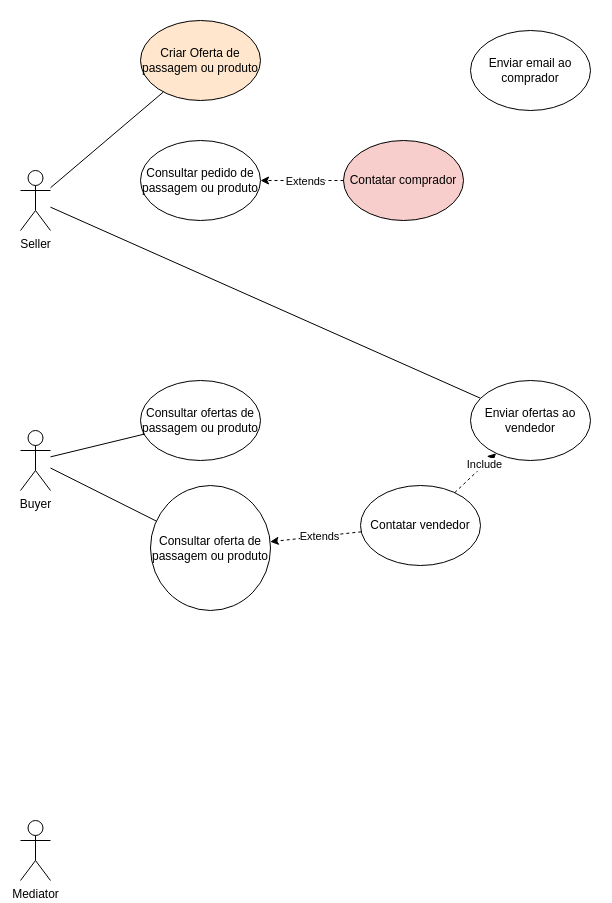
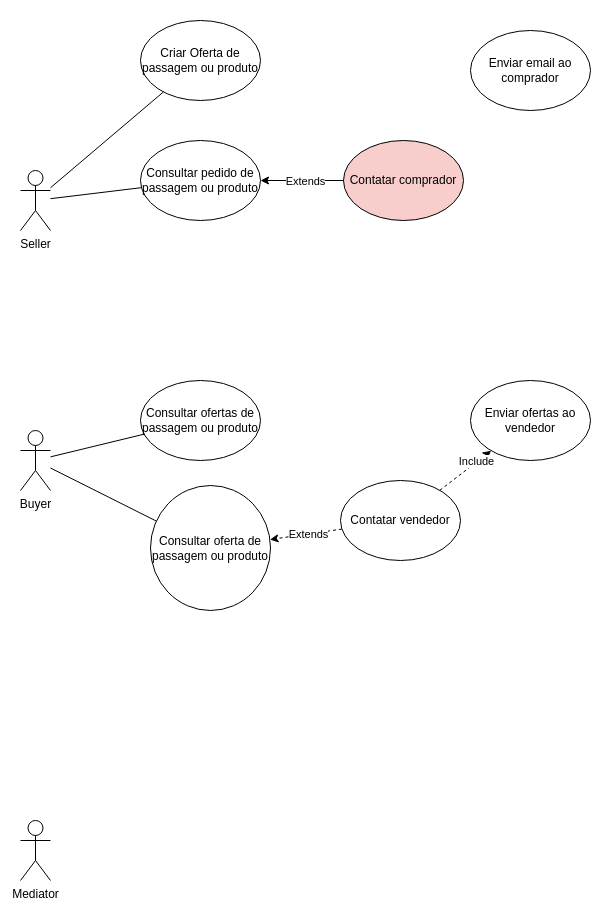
- <mxCell id="5" value="Criar Oferta de passagem ou produto" style="ellipse;whiteSpace=wrap;html=1;fillColor=#ffe6cc;" vertex="1" parent="1"><mxGeometry x="140" y="20" width="120" height="80" as="geometry" /></mxCell>
+ <mxCell id="5" value="Criar Oferta de passagem ou produto" style="ellipse;whiteSpace=wrap;html=1;" vertex="1" parent="1"><mxGeometry x="140" y="20" width="120" height="80" as="geometry" /></mxCell>
- <mxCell id="8" value="" style="endArrow=classic;html=1;rounded=0;exitX=0;exitY=0.5;exitDx=0;exitDy=0;entryX=1;entryY=0.5;entryDx=0;entryDy=0;dashed=1;" edge="1" parent="1" source="7" target="6"><mxGeometry width="50" height="50" relative="1" as="geometry"><mxPoint x="30" y="340" as="sourcePoint" /><mxPoint x="80" y="290" as="targetPoint" /></mxGeometry></mxCell>
+ <mxCell id="8" value="" style="endArrow=classic;html=1;rounded=0;exitX=0;exitY=0.5;exitDx=0;exitDy=0;entryX=1;entryY=0.5;entryDx=0;entryDy=0;dashed=0;" edge="1" parent="1" source="7" target="6"><mxGeometry width="50" height="50" relative="1" as="geometry"><mxPoint x="30" y="340" as="sourcePoint" /><mxPoint x="80" y="290" as="targetPoint" /></mxGeometry></mxCell>
- <mxCell id="12" value="" style="endArrow=none;html=1;rounded=0;" edge="1" parent="1" source="2" target="17"><mxGeometry width="50" height="50" relative="1" as="geometry"><mxPoint x="60" y="197" as="sourcePoint" /><mxPoint x="173" y="101" as="targetPoint" /></mxGeometry></mxCell>
+ <mxCell id="12" value="" style="endArrow=none;html=1;rounded=0;" edge="1" parent="1" source="2" target="6"><mxGeometry width="50" height="50" relative="1" as="geometry"><mxPoint x="60" y="197" as="sourcePoint" /><mxPoint x="173" y="101" as="targetPoint" /></mxGeometry></mxCell>
- <mxCell id="18" value="Contatar vendedor" style="ellipse;whiteSpace=wrap;html=1;" vertex="1" parent="1"><mxGeometry x="360" y="485" width="120" height="80" as="geometry" /></mxCell>
+ <mxCell id="18" value="Contatar vendedor" style="ellipse;whiteSpace=wrap;html=1;" vertex="1" parent="1"><mxGeometry x="340" y="480" width="120" height="80" as="geometry" /></mxCell>
